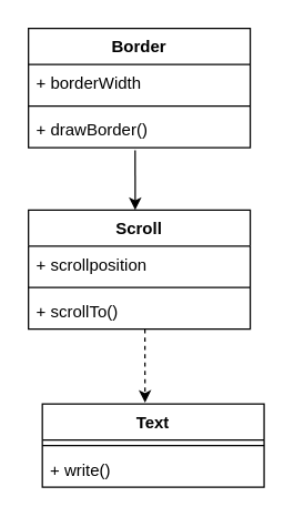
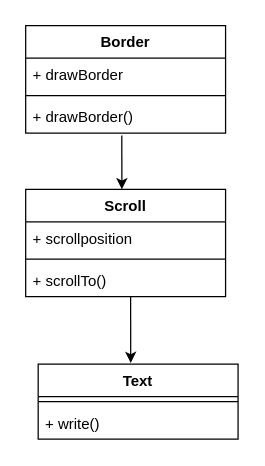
- <mxCell id="3" value="+ borderWidth" style="text;strokeColor=none;fillColor=none;align=left;verticalAlign=top;spacingLeft=4;spacingRight=4;overflow=hidden;rotatable=0;points=[[0,0.5],[1,0.5]];portConstraint=eastwest;" vertex="1" parent="2"><mxGeometry y="26" width="160" height="26" as="geometry" /></mxCell>
+ <mxCell id="3" value="+ drawBorder" style="text;strokeColor=none;fillColor=none;align=left;verticalAlign=top;spacingLeft=4;spacingRight=4;overflow=hidden;rotatable=0;points=[[0,0.5],[1,0.5]];portConstraint=eastwest;" vertex="1" parent="2"><mxGeometry y="26" width="160" height="26" as="geometry" /></mxCell>
- <mxCell id="14" value="" style="endArrow=classic;html=1;entryX=0.463;entryY=-0.017;entryDx=0;entryDy=0;entryPerimeter=0;exitX=0.525;exitY=1;exitDx=0;exitDy=0;exitPerimeter=0;dashed=1;" edge="1" parent="1" source="9" target="10"><mxGeometry width="50" height="50" relative="1" as="geometry"><mxPoint x="90" y="241" as="sourcePoint" /><mxPoint x="-30" y="261" as="targetPoint" /></mxGeometry></mxCell>
+ <mxCell id="14" value="" style="endArrow=classic;html=1;entryX=0.463;entryY=-0.017;entryDx=0;entryDy=0;entryPerimeter=0;exitX=0.525;exitY=1;exitDx=0;exitDy=0;exitPerimeter=0;" edge="1" parent="1" source="9" target="10"><mxGeometry width="50" height="50" relative="1" as="geometry"><mxPoint x="90" y="241" as="sourcePoint" /><mxPoint x="-30" y="261" as="targetPoint" /></mxGeometry></mxCell>
